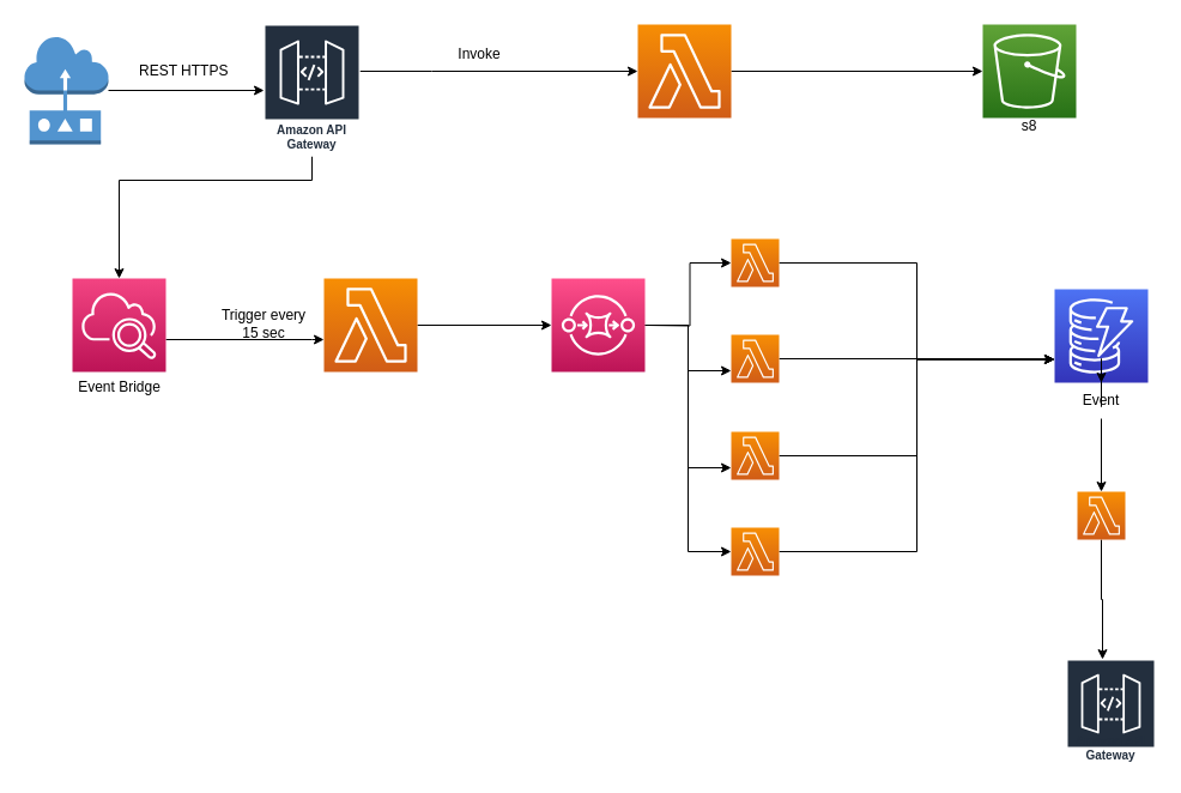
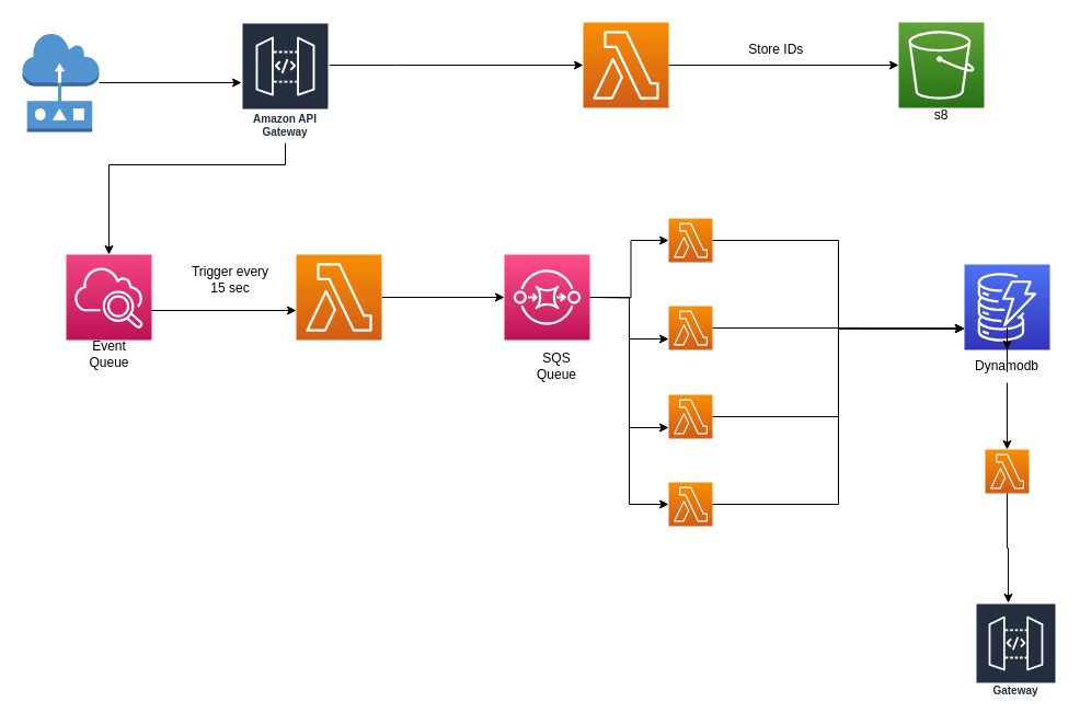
- <mxCell id="13" value="Invoke" style="text;html=1;strokeColor=none;fillColor=none;align=center;verticalAlign=middle;whiteSpace=wrap;rounded=0;" parent="1" vertex="1"><mxGeometry x="370" y="30" width="60" height="30" as="geometry" /></mxCell>
+ <mxCell id="36" value="Store IDs&amp;nbsp;" style="text;html=1;strokeColor=none;fillColor=none;align=center;verticalAlign=middle;whiteSpace=wrap;rounded=0;" vertex="1" parent="1"><mxGeometry x="680" y="30" width="60" height="30" as="geometry" /></mxCell>
- <mxCell id="7" value="REST HTTPS" style="text;strokeColor=none;fillColor=none;align=left;verticalAlign=middle;spacingLeft=4;spacingRight=4;overflow=hidden;points=[[0,0.5],[1,0.5]];portConstraint=eastwest;rotatable=0;whiteSpace=wrap;html=1;" parent="1" vertex="1"><mxGeometry x="110" y="44" width="100" height="30" as="geometry" /></mxCell>
- <mxCell id="17" value="Trigger every 15 sec" style="text;html=1;strokeColor=none;fillColor=none;align=center;verticalAlign=middle;whiteSpace=wrap;rounded=0;" parent="1" vertex="1"><mxGeometry x="180" y="255" width="80" height="30" as="geometry" /></mxCell>
+ <mxCell id="17" value="Trigger every 15 sec" style="text;html=1;strokeColor=none;fillColor=none;align=center;verticalAlign=middle;whiteSpace=wrap;rounded=0;" parent="1" vertex="1"><mxGeometry x="170" y="240" width="80" height="30" as="geometry" /></mxCell>
- <mxCell id="16" value="Event Bridge" style="text;html=1;strokeColor=none;fillColor=none;align=center;verticalAlign=middle;whiteSpace=wrap;rounded=0;" parent="1" vertex="1"><mxGeometry x="63.5" y="319" width="71" height="8" as="geometry" /></mxCell>
+ <mxCell id="16" value="Event Queue" style="text;html=1;strokeColor=none;fillColor=none;align=center;verticalAlign=middle;whiteSpace=wrap;rounded=0;" parent="1" vertex="1"><mxGeometry x="63.5" y="319" width="71" height="8" as="geometry" /></mxCell>
+ <mxCell id="26" value="SQS Queue" style="text;html=1;strokeColor=none;fillColor=none;align=center;verticalAlign=middle;whiteSpace=wrap;rounded=0;" vertex="1" parent="1"><mxGeometry x="478" y="319" width="60" height="30" as="geometry" /></mxCell>
- <mxCell id="40" value="Event" style="text;html=1;strokeColor=none;fillColor=none;align=center;verticalAlign=middle;whiteSpace=wrap;rounded=0;" parent="1" vertex="1"><mxGeometry x="889" y="319" width="60" height="30" as="geometry" /></mxCell>
+ <mxCell id="40" value="Dynamodb" style="text;html=1;strokeColor=none;fillColor=none;align=center;verticalAlign=middle;whiteSpace=wrap;rounded=0;" parent="1" vertex="1"><mxGeometry x="889" y="319" width="60" height="30" as="geometry" /></mxCell>
